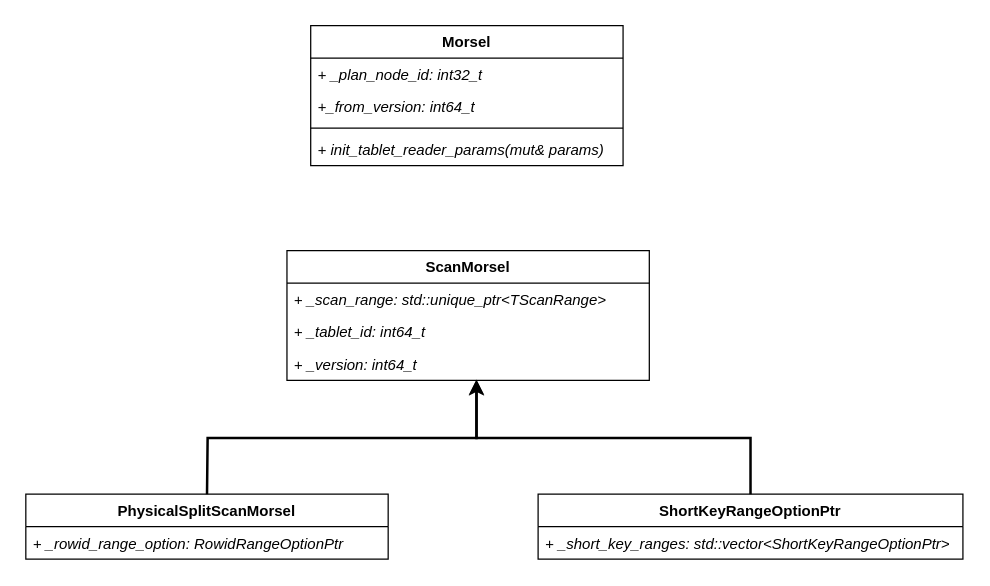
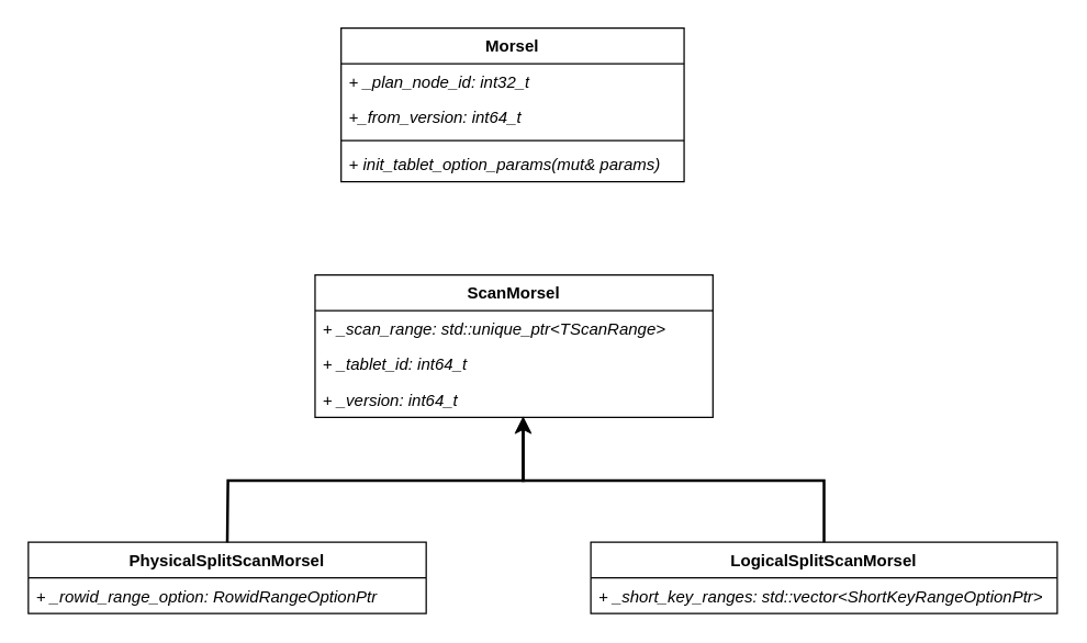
- <mxCell id="6" value="&lt;i&gt;+ init_tablet_reader_params(mut&amp;amp; params)&lt;/i&gt;" style="text;strokeColor=none;fillColor=none;align=left;verticalAlign=top;spacingLeft=4;spacingRight=4;overflow=hidden;rotatable=0;points=[[0,0.5],[1,0.5]];portConstraint=eastwest;whiteSpace=wrap;html=1;" vertex="1" parent="2"><mxGeometry y="86" width="250" height="26" as="geometry" /></mxCell>
+ <mxCell id="6" value="&lt;i&gt;+ init_tablet_option_params(mut&amp;amp; params)&lt;/i&gt;" style="text;strokeColor=none;fillColor=none;align=left;verticalAlign=top;spacingLeft=4;spacingRight=4;overflow=hidden;rotatable=0;points=[[0,0.5],[1,0.5]];portConstraint=eastwest;whiteSpace=wrap;html=1;" vertex="1" parent="2"><mxGeometry y="86" width="250" height="26" as="geometry" /></mxCell>
- <mxCell id="15" value="ShortKeyRangeOptionPtr" style="swimlane;fontStyle=1;align=center;verticalAlign=top;childLayout=stackLayout;horizontal=1;startSize=26;horizontalStack=0;resizeParent=1;resizeParentMax=0;resizeLast=0;collapsible=1;marginBottom=0;whiteSpace=wrap;html=1;" vertex="1" parent="1"><mxGeometry x="430" y="395" width="340" height="52" as="geometry" /></mxCell>
+ <mxCell id="15" value="LogicalSplitScanMorsel" style="swimlane;fontStyle=1;align=center;verticalAlign=top;childLayout=stackLayout;horizontal=1;startSize=26;horizontalStack=0;resizeParent=1;resizeParentMax=0;resizeLast=0;collapsible=1;marginBottom=0;whiteSpace=wrap;html=1;" vertex="1" parent="1"><mxGeometry x="430" y="395" width="340" height="52" as="geometry" /></mxCell>
